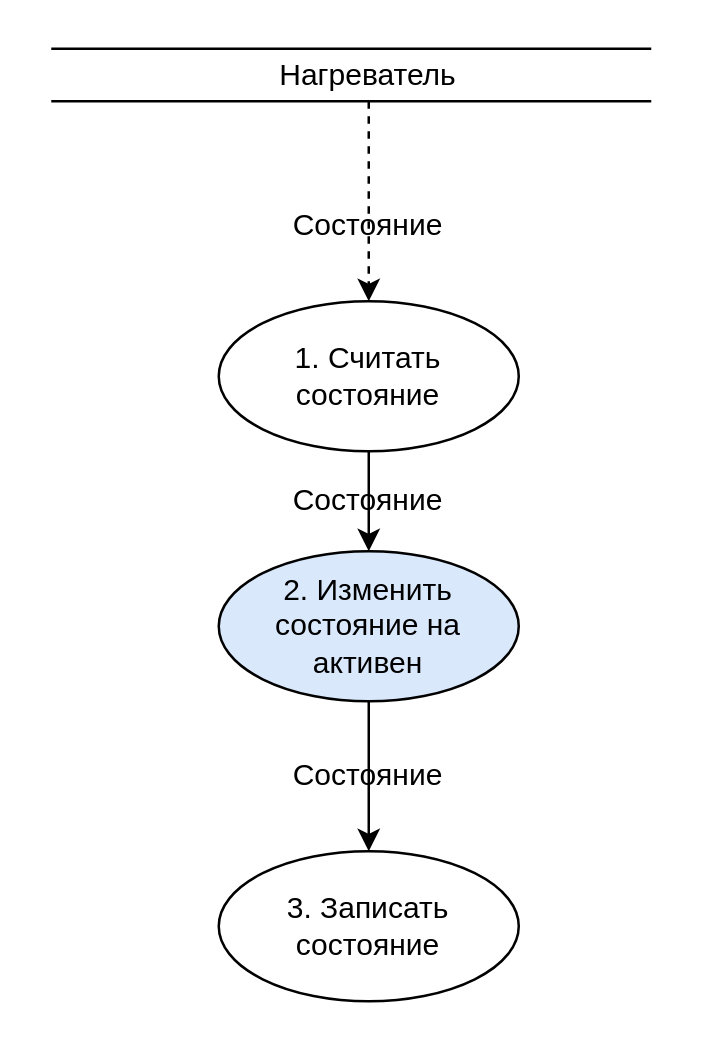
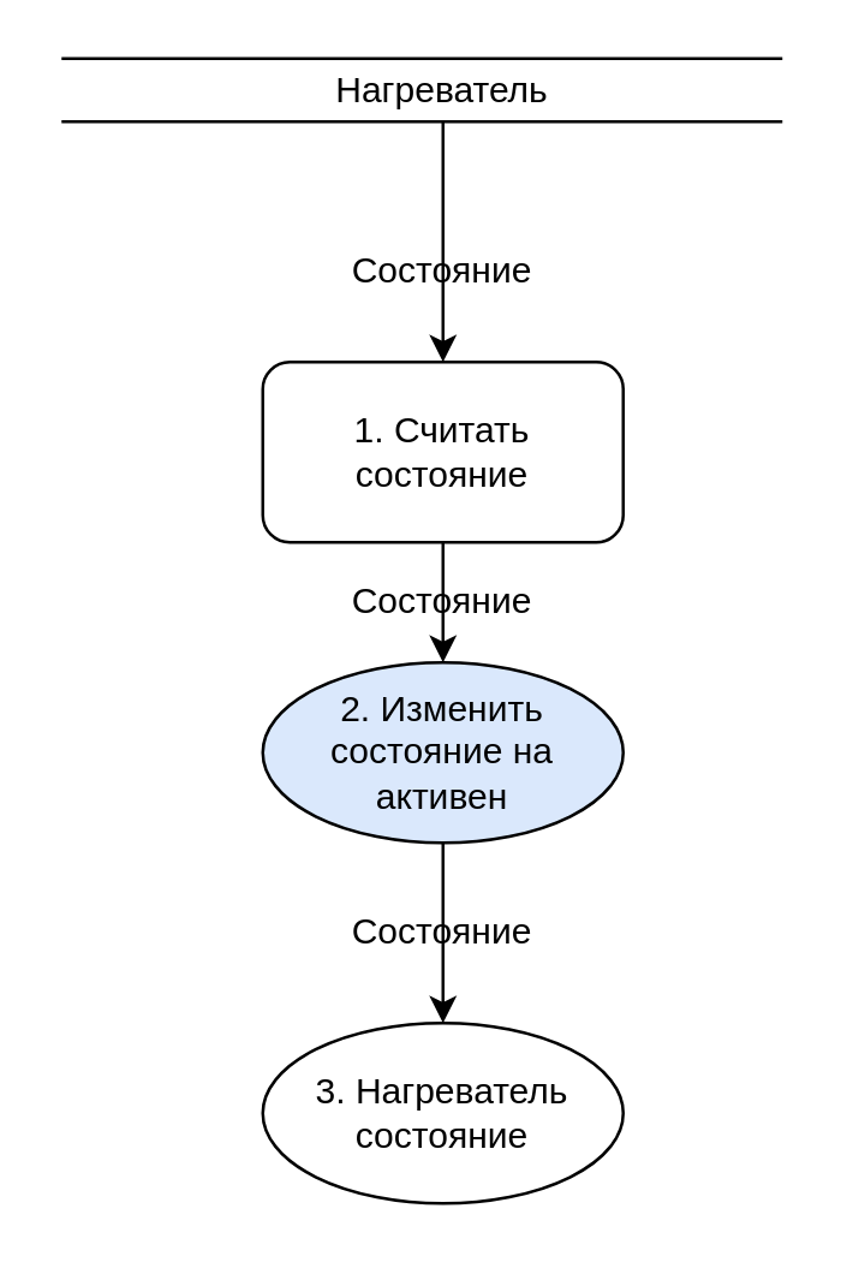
- <mxCell id="3" style="edgeStyle=orthogonalEdgeStyle;rounded=0;orthogonalLoop=1;jettySize=auto;html=1;exitX=0.5;exitY=1;exitDx=0;exitDy=0;entryX=0.5;entryY=0;entryDx=0;entryDy=0;dashed=1;" parent="1" source="4" target="6" edge="1"><mxGeometry relative="1" as="geometry"><mxPoint x="147" y="70" as="targetPoint" /></mxGeometry></mxCell>
+ <mxCell id="3" style="edgeStyle=orthogonalEdgeStyle;rounded=0;orthogonalLoop=1;jettySize=auto;html=1;exitX=0.5;exitY=1;exitDx=0;exitDy=0;entryX=0.5;entryY=0;entryDx=0;entryDy=0;" parent="1" source="4" target="6" edge="1"><mxGeometry relative="1" as="geometry"><mxPoint x="147" y="70" as="targetPoint" /></mxGeometry></mxCell>
- <mxCell id="6" value="1. Считать состояние" style="ellipse;whiteSpace=wrap;html=1;" parent="1" vertex="1"><mxGeometry x="87" y="120" width="120" height="60" as="geometry" /></mxCell>
+ <mxCell id="6" value="1. Считать состояние" style="whiteSpace=wrap;html=1;rounded=1;" parent="1" vertex="1"><mxGeometry x="87" y="120" width="120" height="60" as="geometry" /></mxCell>
- <mxCell id="9" value="3. Записать состояние" style="ellipse;whiteSpace=wrap;html=1;" parent="1" vertex="1"><mxGeometry x="87" y="340" width="120" height="60" as="geometry" /></mxCell>
+ <mxCell id="9" value="3. Нагреватель состояние" style="ellipse;whiteSpace=wrap;html=1;" parent="1" vertex="1"><mxGeometry x="87" y="340" width="120" height="60" as="geometry" /></mxCell>
